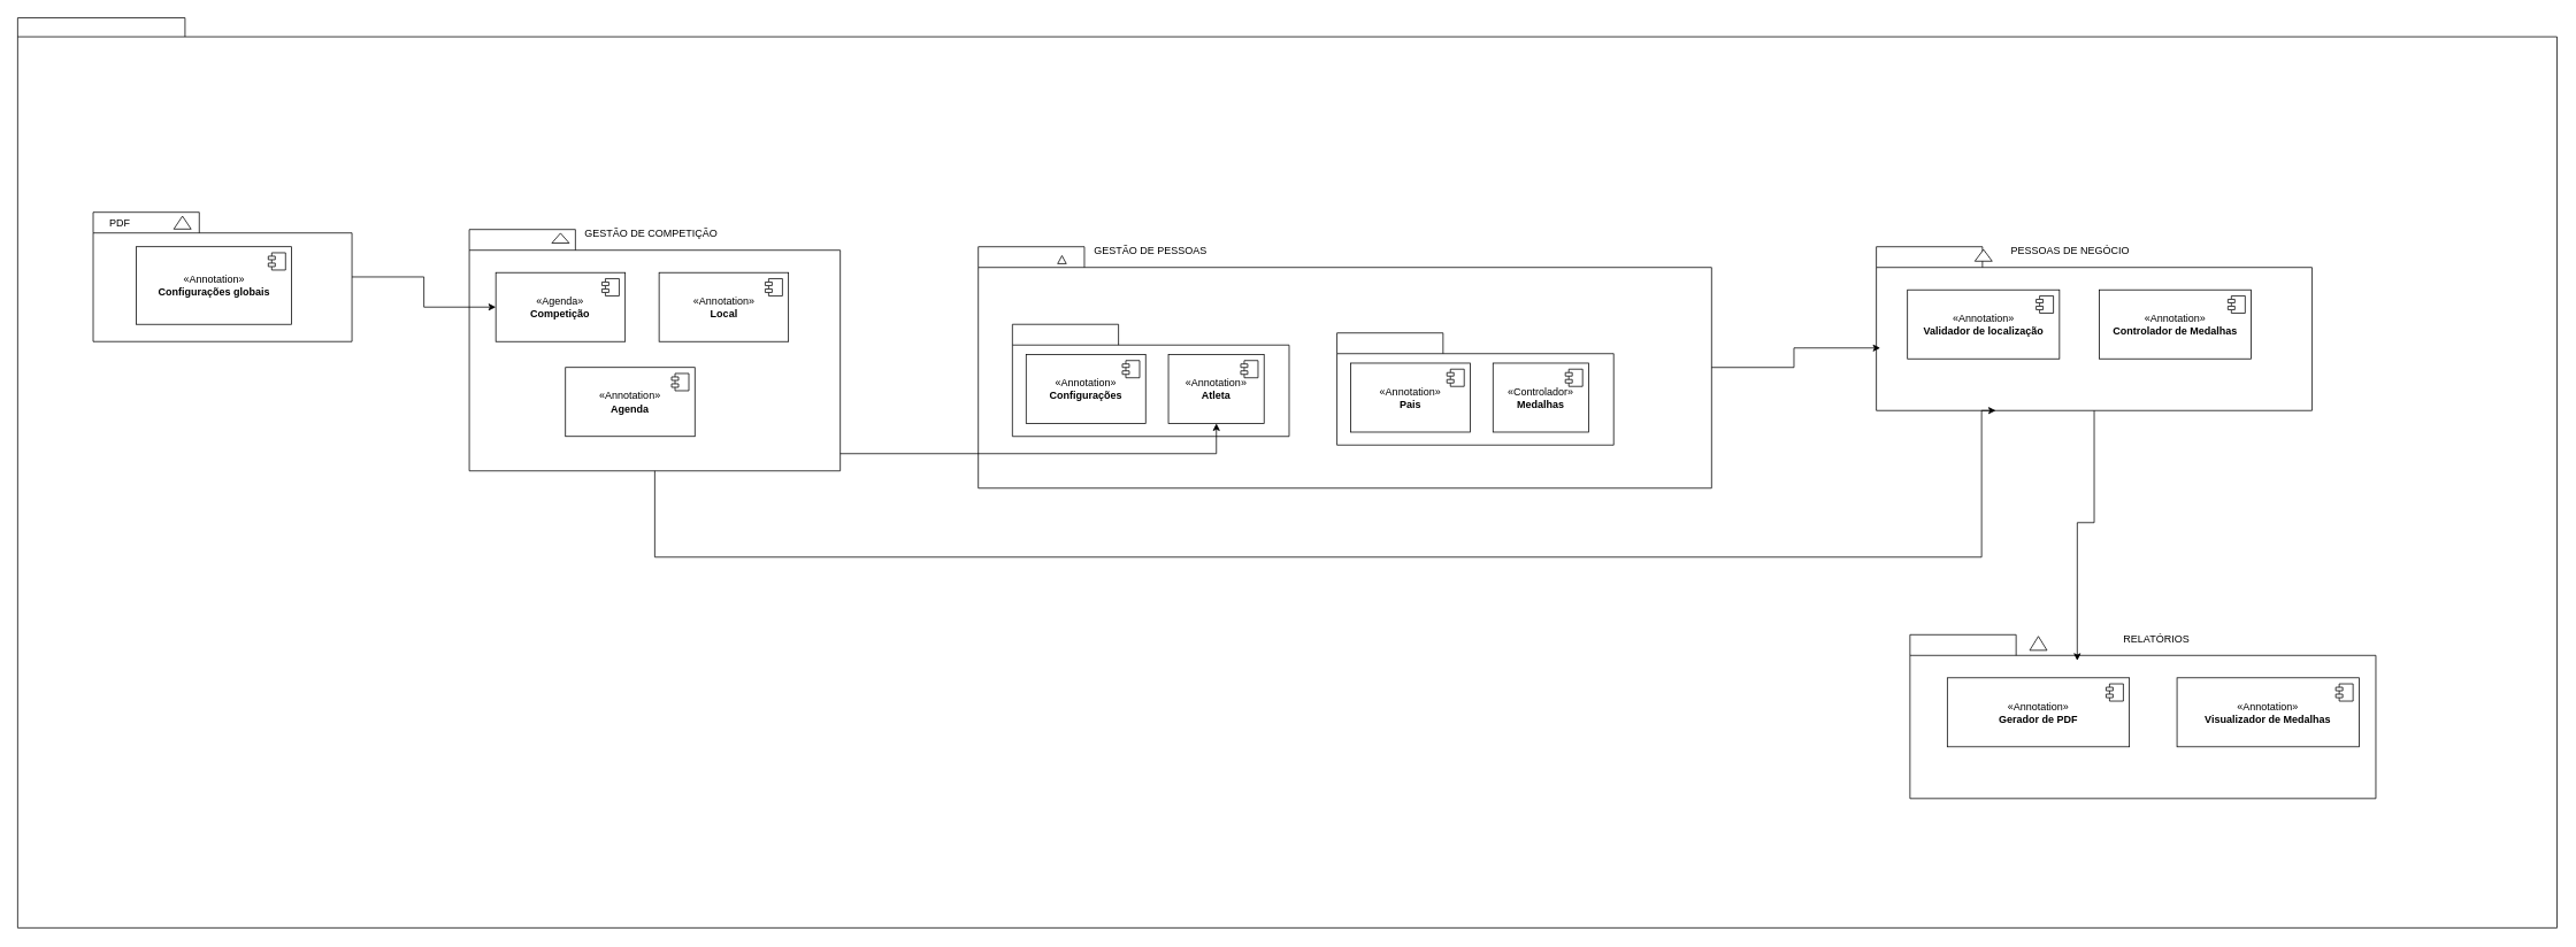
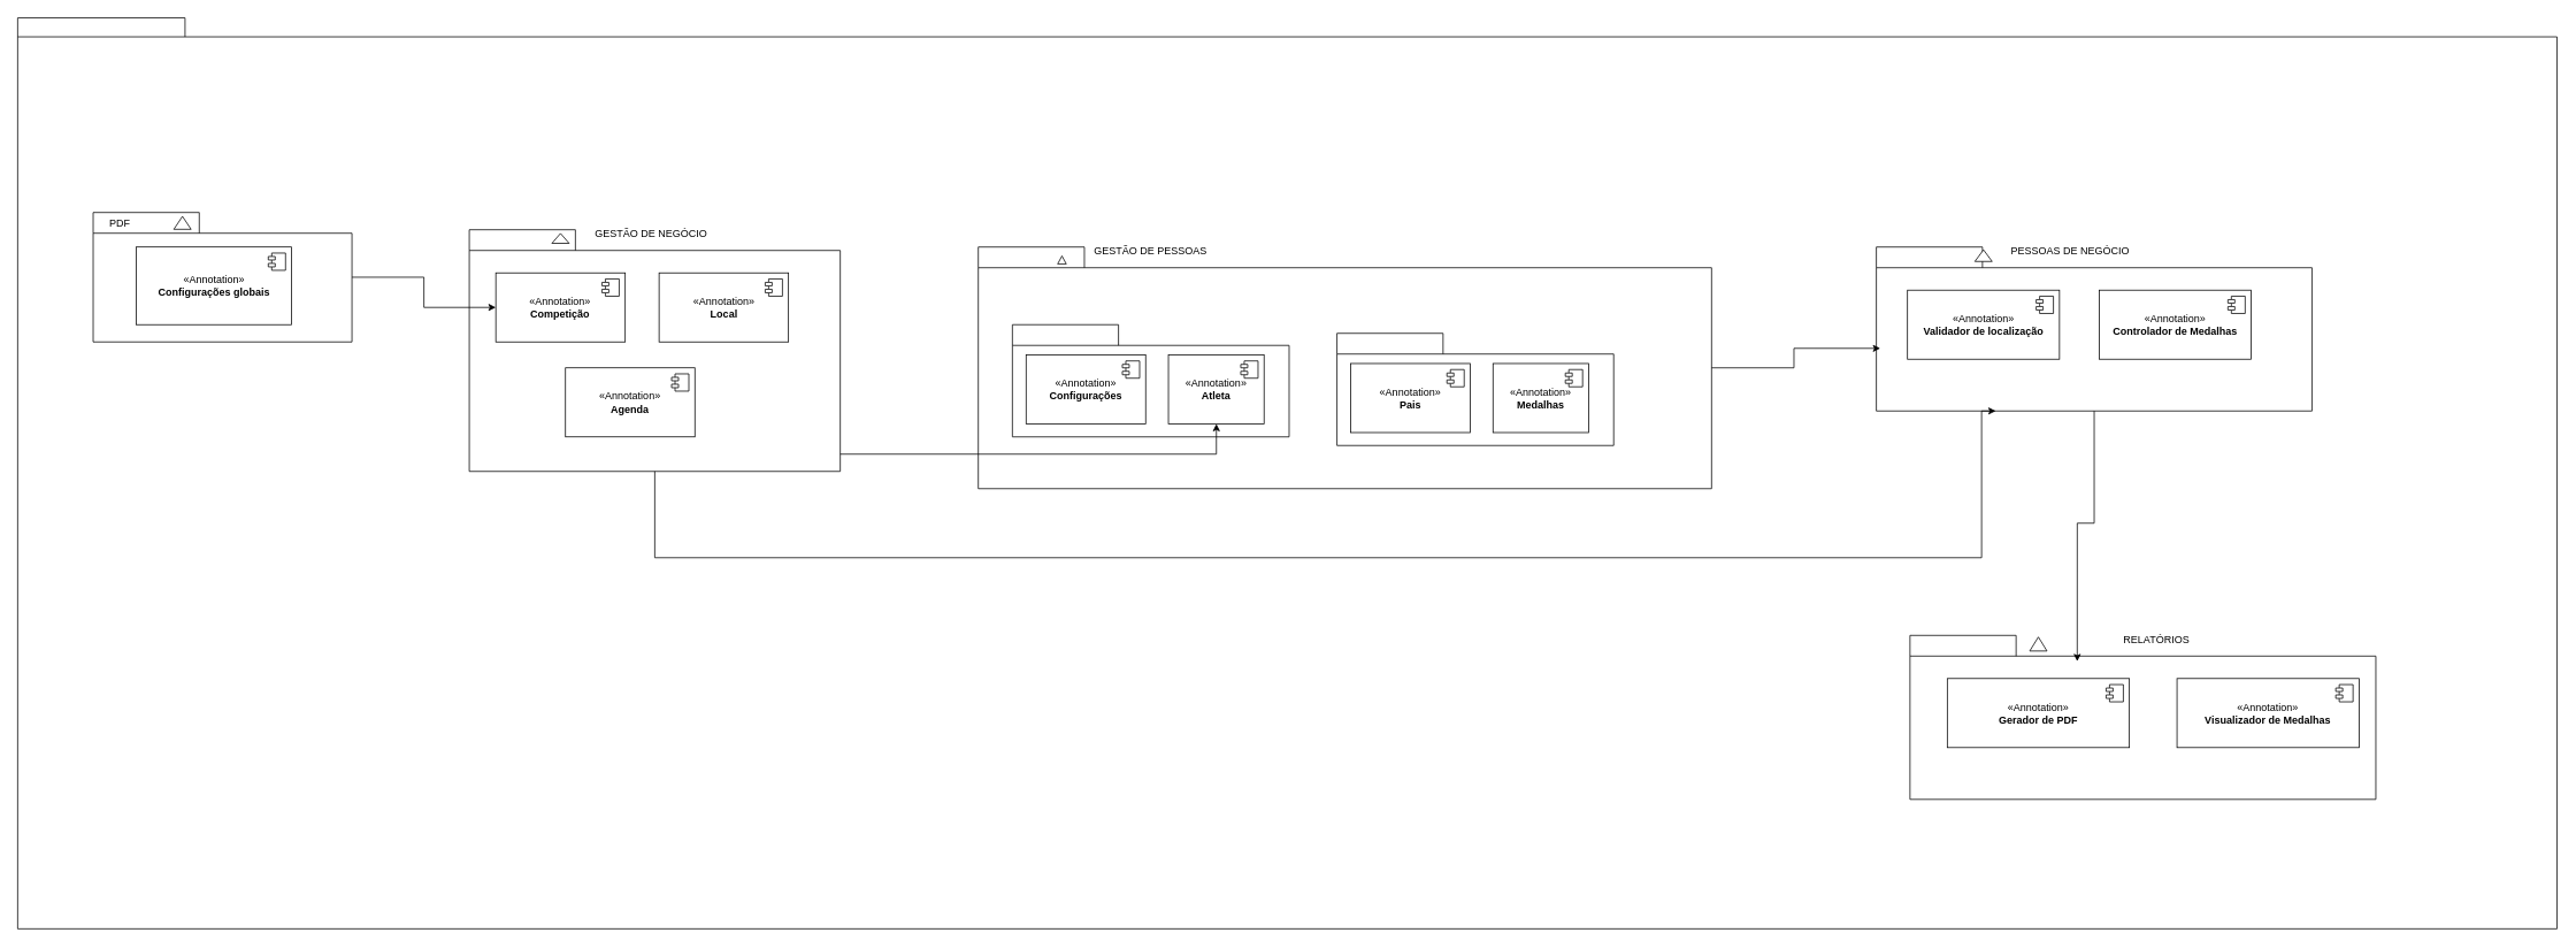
- <mxCell id="51" value="GESTÃO DE COMPETIÇÃO" style="text;html=1;align=center;verticalAlign=middle;resizable=1;points=[];autosize=1;strokeColor=none;fillColor=none;movable=1;rotatable=1;deletable=1;editable=1;locked=0;connectable=1;" vertex="1" parent="1"><mxGeometry x="663.5" y="255.5" width="180" height="30" as="geometry" /></mxCell>
+ <mxCell id="51" value="GESTÃO DE NEGÓCIO" style="text;html=1;align=center;verticalAlign=middle;resizable=1;points=[];autosize=1;strokeColor=none;fillColor=none;movable=1;rotatable=1;deletable=1;editable=1;locked=0;connectable=1;" vertex="1" parent="1"><mxGeometry x="663.5" y="255.5" width="180" height="30" as="geometry" /></mxCell>
- <mxCell id="12" value="«Agenda»&lt;br&gt;&lt;b&gt;Competição&lt;/b&gt;" style="html=1;dropTarget=0;whiteSpace=wrap;movable=1;resizable=1;rotatable=1;deletable=1;editable=1;locked=0;connectable=1;" vertex="1" parent="9"><mxGeometry x="30.75" y="50" width="150" height="80" as="geometry" /></mxCell>
+ <mxCell id="12" value="«Annotation»&lt;br&gt;&lt;b&gt;Competição&lt;/b&gt;" style="html=1;dropTarget=0;whiteSpace=wrap;movable=1;resizable=1;rotatable=1;deletable=1;editable=1;locked=0;connectable=1;" vertex="1" parent="9"><mxGeometry x="30.75" y="50" width="150" height="80" as="geometry" /></mxCell>
- <mxCell id="30" value="«Controlador»&lt;br&gt;&lt;b&gt;Medalhas&lt;/b&gt;" style="html=1;dropTarget=0;whiteSpace=wrap;movable=1;resizable=1;rotatable=1;deletable=1;editable=1;locked=0;connectable=1;" vertex="1" parent="19"><mxGeometry x="596.635" y="135" width="110.87" height="80" as="geometry" /></mxCell>
+ <mxCell id="30" value="«Annotation»&lt;br&gt;&lt;b&gt;Medalhas&lt;/b&gt;" style="html=1;dropTarget=0;whiteSpace=wrap;movable=1;resizable=1;rotatable=1;deletable=1;editable=1;locked=0;connectable=1;" vertex="1" parent="19"><mxGeometry x="596.635" y="135" width="110.87" height="80" as="geometry" /></mxCell>
